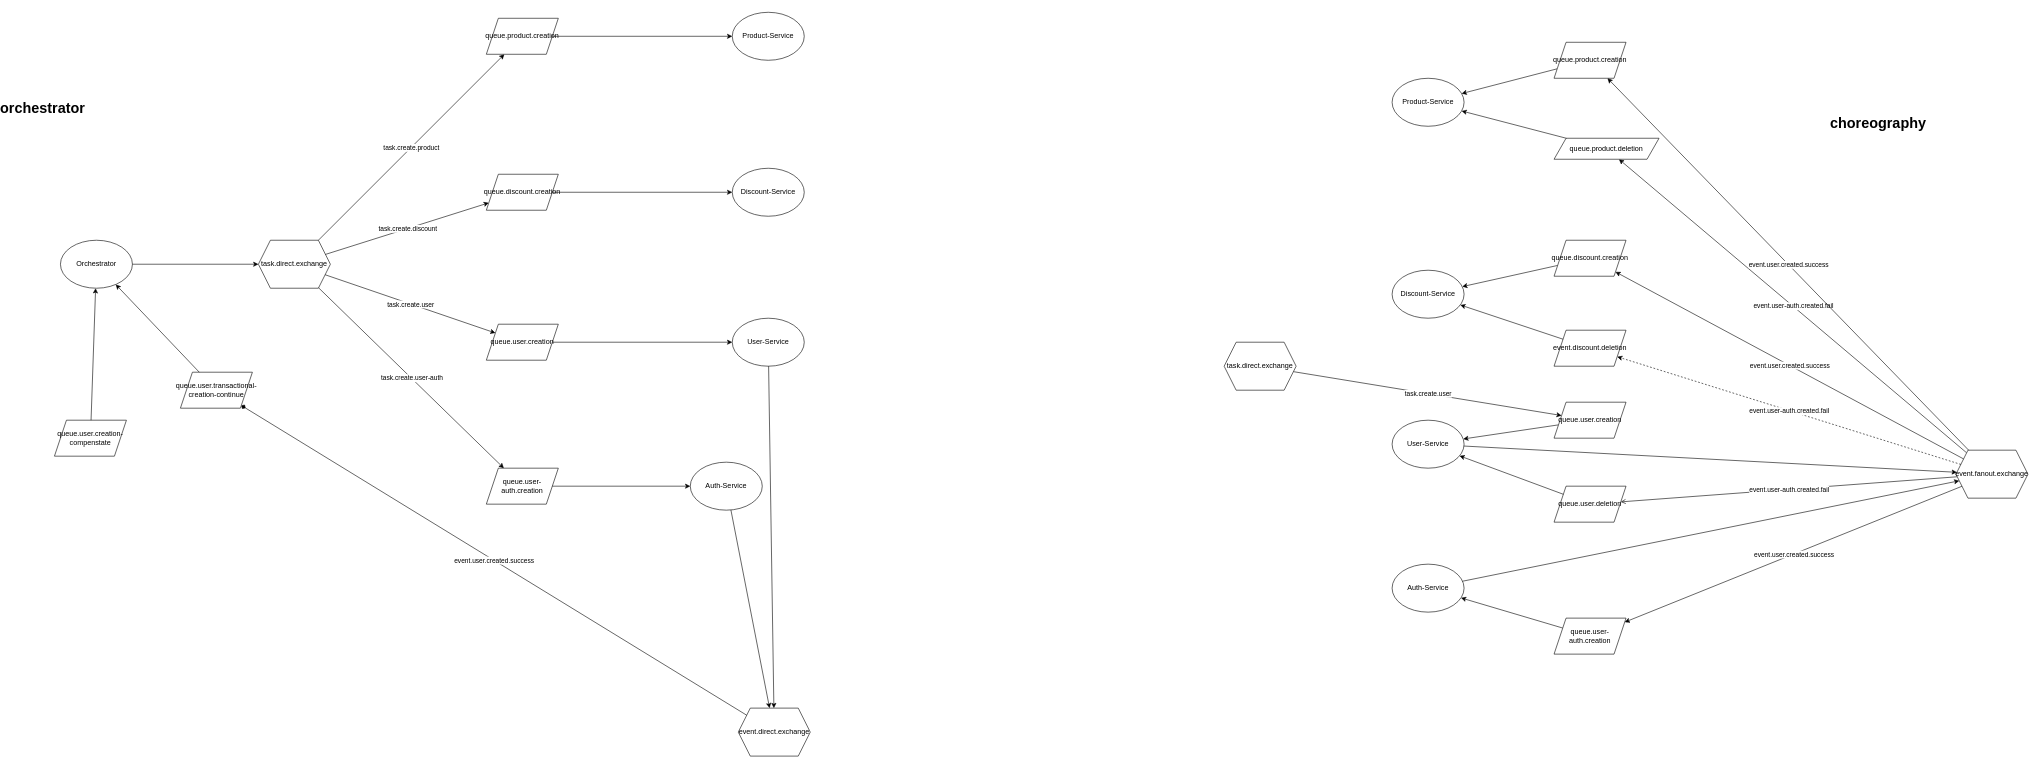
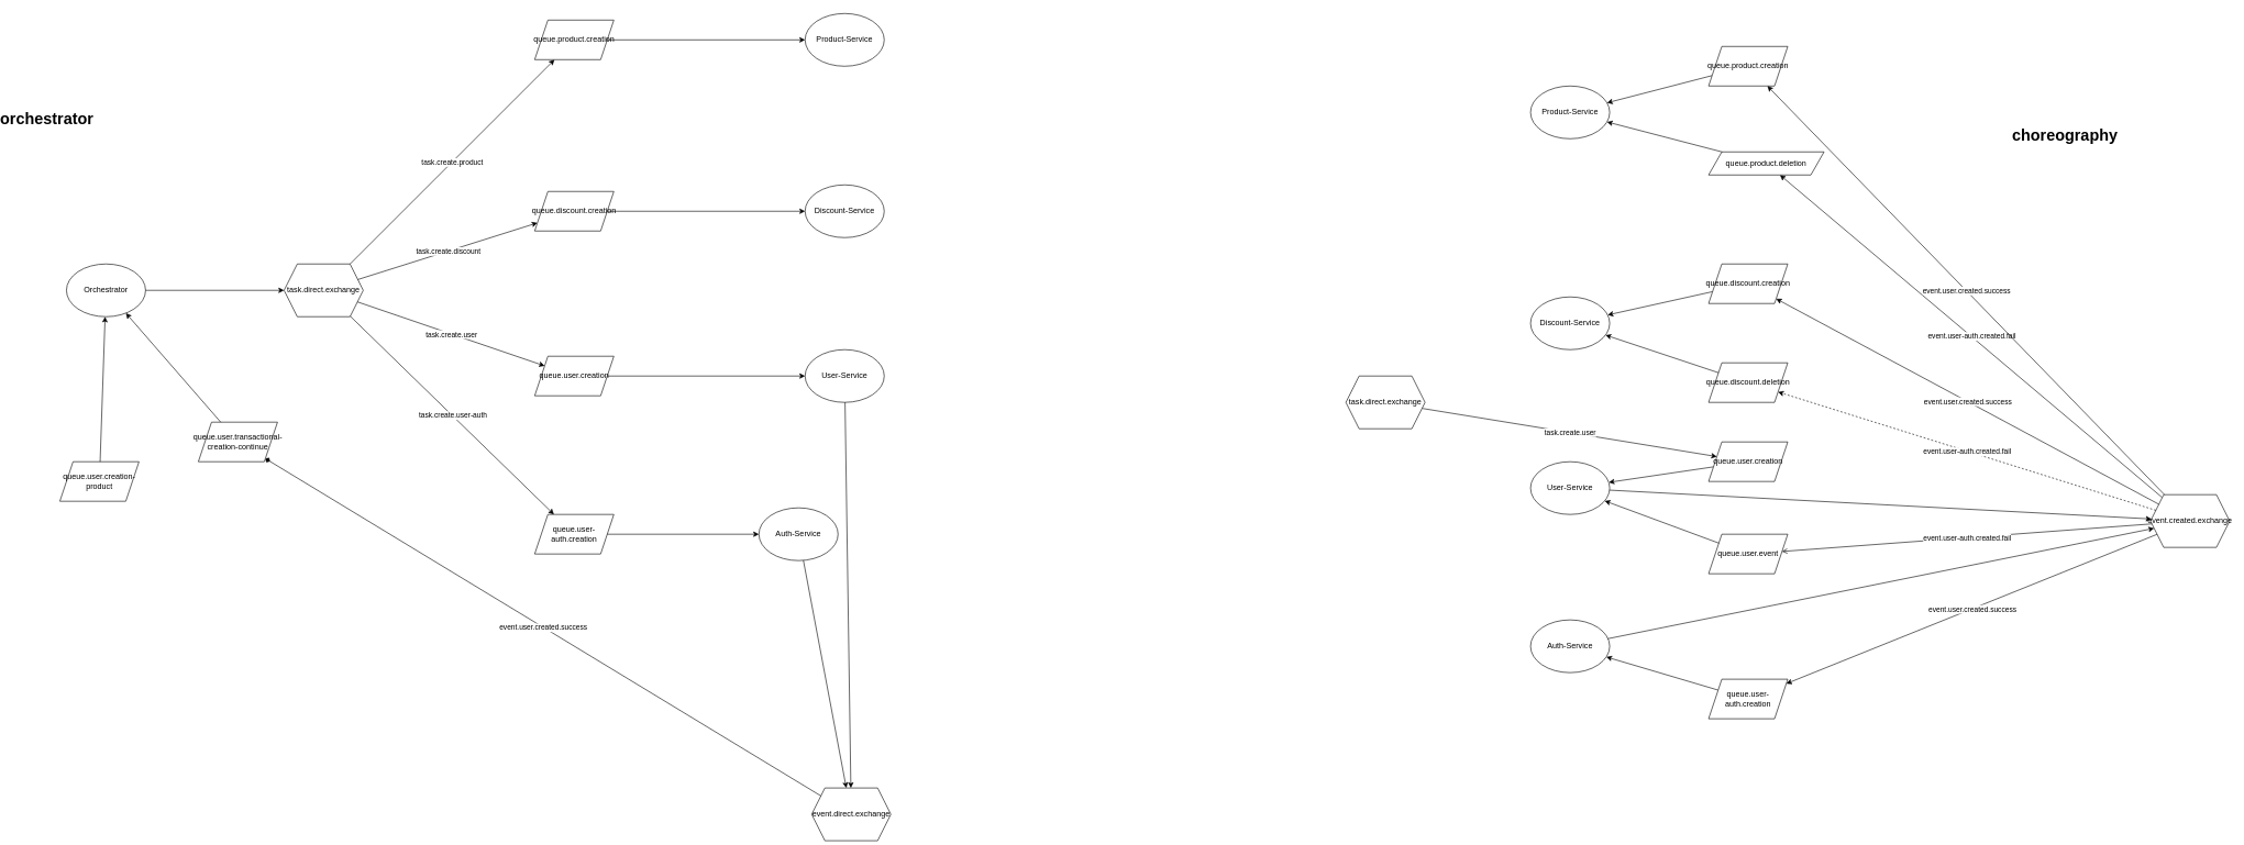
- <mxCell id="62" value="event.discount.deletion" style="shape=parallelogram;perimeter=parallelogramPerimeter;whiteSpace=wrap;html=1;fixedSize=1;" vertex="1" parent="1"><mxGeometry x="2590" y="550" width="120" height="60" as="geometry" /></mxCell>
+ <mxCell id="62" value="queue.discount.deletion" style="shape=parallelogram;perimeter=parallelogramPerimeter;whiteSpace=wrap;html=1;fixedSize=1;" vertex="1" parent="1"><mxGeometry x="2590" y="550" width="120" height="60" as="geometry" /></mxCell>
- <mxCell id="29" value="queue.user.transactional-creation-continue" style="shape=parallelogram;perimeter=parallelogramPerimeter;whiteSpace=wrap;html=1;fixedSize=1;" vertex="1" parent="1"><mxGeometry x="300" y="620" width="120" height="60" as="geometry" /></mxCell>
+ <mxCell id="29" value="queue.user.transactional-creation-continue" style="shape=parallelogram;perimeter=parallelogramPerimeter;whiteSpace=wrap;html=1;fixedSize=1;" vertex="1" parent="1"><mxGeometry x="300" y="640" width="120" height="60" as="geometry" /></mxCell>
- <mxCell id="32" value="queue.user.creation-compenstate" style="shape=parallelogram;perimeter=parallelogramPerimeter;whiteSpace=wrap;html=1;fixedSize=1;" vertex="1" parent="1"><mxGeometry x="90" y="700" width="120" height="60" as="geometry" /></mxCell>
+ <mxCell id="32" value="queue.user.creation-product" style="shape=parallelogram;perimeter=parallelogramPerimeter;whiteSpace=wrap;html=1;fixedSize=1;" vertex="1" parent="1"><mxGeometry x="90" y="700" width="120" height="60" as="geometry" /></mxCell>
- <mxCell id="54" value="event.fanout.exchange" style="shape=hexagon;perimeter=hexagonPerimeter2;whiteSpace=wrap;html=1;fixedSize=1;" vertex="1" parent="1"><mxGeometry x="3260" y="750" width="120" height="80" as="geometry" /></mxCell>
+ <mxCell id="54" value="event.created.exchange" style="shape=hexagon;perimeter=hexagonPerimeter2;whiteSpace=wrap;html=1;fixedSize=1;" vertex="1" parent="1"><mxGeometry x="3260" y="750" width="120" height="80" as="geometry" /></mxCell>
- <mxCell id="63" value="queue.user.deletion" style="shape=parallelogram;perimeter=parallelogramPerimeter;whiteSpace=wrap;html=1;fixedSize=1;" vertex="1" parent="1"><mxGeometry x="2590" y="810" width="120" height="60" as="geometry" /></mxCell>
+ <mxCell id="63" value="queue.user.event" style="shape=parallelogram;perimeter=parallelogramPerimeter;whiteSpace=wrap;html=1;fixedSize=1;" vertex="1" parent="1"><mxGeometry x="2590" y="810" width="120" height="60" as="geometry" /></mxCell>
- <mxCell id="5" value="event.direct.exchange" style="shape=hexagon;perimeter=hexagonPerimeter2;whiteSpace=wrap;html=1;fixedSize=1;" parent="1" vertex="1"><mxGeometry x="1230" y="1180" width="120" height="80" as="geometry" /></mxCell>
+ <mxCell id="5" value="event.direct.exchange" style="shape=hexagon;perimeter=hexagonPerimeter2;whiteSpace=wrap;html=1;fixedSize=1;" parent="1" vertex="1"><mxGeometry x="1230" y="1195" width="120" height="80" as="geometry" /></mxCell>
